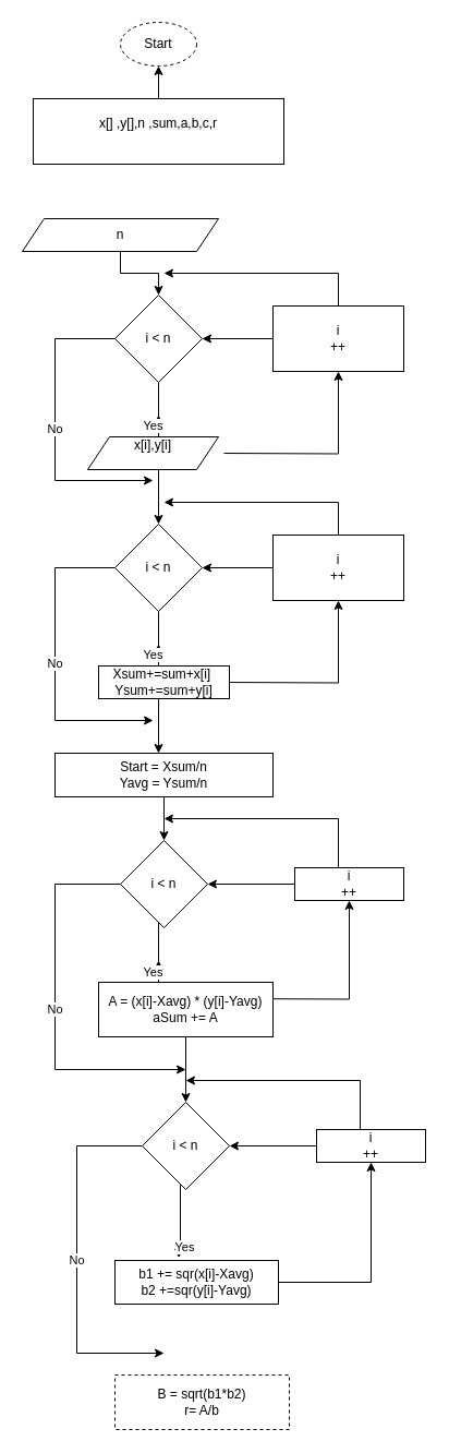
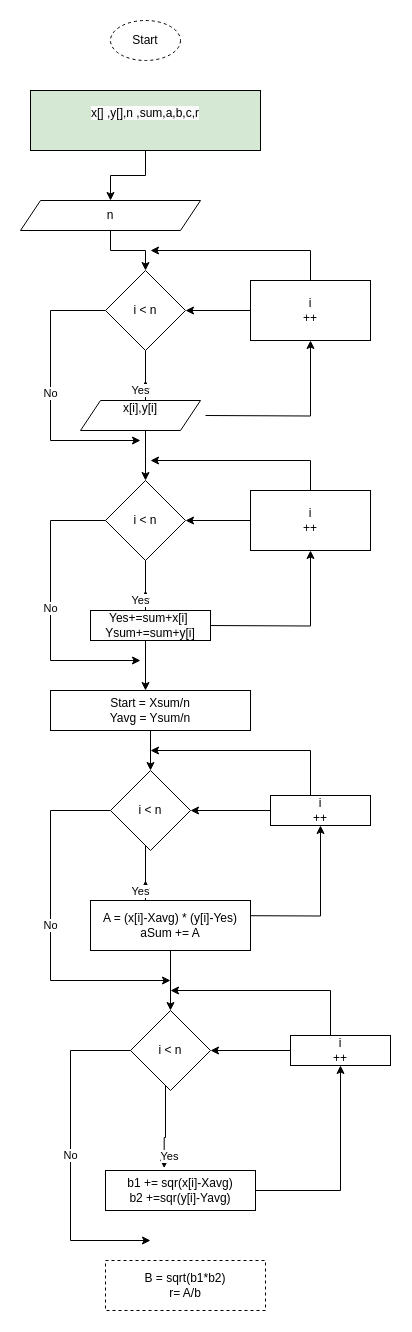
- <mxCell id="5" value="" style="edgeStyle=orthogonalEdgeStyle;rounded=0;orthogonalLoop=1;jettySize=auto;html=1;" edge="1" parent="1" source="6" target="2"><mxGeometry relative="1" as="geometry" /></mxCell>
+ <mxCell id="5" value="" style="edgeStyle=orthogonalEdgeStyle;rounded=0;orthogonalLoop=1;jettySize=auto;html=1;" edge="1" parent="1" source="6" target="4"><mxGeometry relative="1" as="geometry" /></mxCell>
- <mxCell id="6" value="&#10;&lt;span style=&quot;color: rgb(0, 0, 0); font-family: Helvetica; font-size: 12px; font-style: normal; font-variant-ligatures: normal; font-variant-caps: normal; font-weight: 400; letter-spacing: normal; orphans: 2; text-align: center; text-indent: 0px; text-transform: none; widows: 2; word-spacing: 0px; -webkit-text-stroke-width: 0px; background-color: rgb(251, 251, 251); text-decoration-thickness: initial; text-decoration-style: initial; text-decoration-color: initial; float: none; display: inline !important;&quot;&gt;x[] ,y[],n ,sum,a,b,c,r&lt;/span&gt;&#10;&#10;" style="rounded=0;whiteSpace=wrap;html=1;" vertex="1" parent="1"><mxGeometry x="30" y="90" width="230" height="60" as="geometry" /></mxCell>
+ <mxCell id="6" value="&#10;&lt;span style=&quot;color: rgb(0, 0, 0); font-family: Helvetica; font-size: 12px; font-style: normal; font-variant-ligatures: normal; font-variant-caps: normal; font-weight: 400; letter-spacing: normal; orphans: 2; text-align: center; text-indent: 0px; text-transform: none; widows: 2; word-spacing: 0px; -webkit-text-stroke-width: 0px; background-color: rgb(251, 251, 251); text-decoration-thickness: initial; text-decoration-style: initial; text-decoration-color: initial; float: none; display: inline !important;&quot;&gt;x[] ,y[],n ,sum,a,b,c,r&lt;/span&gt;&#10;&#10;" style="rounded=0;whiteSpace=wrap;html=1;fillColor=#d5e8d4;" vertex="1" parent="1"><mxGeometry x="30" y="90" width="230" height="60" as="geometry" /></mxCell>
- <mxCell id="23" value="&#10;&lt;br style=&quot;border-color: var(--border-color); color: rgb(0, 0, 0); font-family: Helvetica; font-size: 12px; font-style: normal; font-variant-ligatures: normal; font-variant-caps: normal; font-weight: 400; letter-spacing: normal; orphans: 2; text-align: center; text-indent: 0px; text-transform: none; widows: 2; word-spacing: 0px; -webkit-text-stroke-width: 0px; background-color: rgb(251, 251, 251); text-decoration-thickness: initial; text-decoration-style: initial; text-decoration-color: initial;&quot;&gt;&lt;span style=&quot;color: rgb(0, 0, 0); font-family: Helvetica; font-size: 12px; font-style: normal; font-variant-ligatures: normal; font-variant-caps: normal; font-weight: 400; letter-spacing: normal; orphans: 2; text-align: center; text-indent: 0px; text-transform: none; widows: 2; word-spacing: 0px; -webkit-text-stroke-width: 0px; background-color: rgb(251, 251, 251); text-decoration-thickness: initial; text-decoration-style: initial; text-decoration-color: initial; float: none; display: inline !important;&quot;&gt;Xsum+=sum+x[i]&amp;nbsp;&lt;/span&gt;&lt;br style=&quot;border-color: var(--border-color); color: rgb(0, 0, 0); font-family: Helvetica; font-size: 12px; font-style: normal; font-variant-ligatures: normal; font-variant-caps: normal; font-weight: 400; letter-spacing: normal; orphans: 2; text-align: center; text-indent: 0px; text-transform: none; widows: 2; word-spacing: 0px; -webkit-text-stroke-width: 0px; background-color: rgb(251, 251, 251); text-decoration-thickness: initial; text-decoration-style: initial; text-decoration-color: initial;&quot;&gt;&lt;span style=&quot;color: rgb(0, 0, 0); font-family: Helvetica; font-size: 12px; font-style: normal; font-variant-ligatures: normal; font-variant-caps: normal; font-weight: 400; letter-spacing: normal; orphans: 2; text-align: center; text-indent: 0px; text-transform: none; widows: 2; word-spacing: 0px; -webkit-text-stroke-width: 0px; background-color: rgb(251, 251, 251); text-decoration-thickness: initial; text-decoration-style: initial; text-decoration-color: initial; float: none; display: inline !important;&quot;&gt;Ysum+=sum+y[i]&lt;/span&gt;&#10;&#10;" style="rounded=0;whiteSpace=wrap;html=1;" vertex="1" parent="1"><mxGeometry x="90" y="610" width="120" height="30" as="geometry" /></mxCell>
+ <mxCell id="23" value="&#10;&lt;br style=&quot;border-color: var(--border-color); color: rgb(0, 0, 0); font-family: Helvetica; font-size: 12px; font-style: normal; font-variant-ligatures: normal; font-variant-caps: normal; font-weight: 400; letter-spacing: normal; orphans: 2; text-align: center; text-indent: 0px; text-transform: none; widows: 2; word-spacing: 0px; -webkit-text-stroke-width: 0px; background-color: rgb(251, 251, 251); text-decoration-thickness: initial; text-decoration-style: initial; text-decoration-color: initial;&quot;&gt;&lt;span style=&quot;color: rgb(0, 0, 0); font-family: Helvetica; font-size: 12px; font-style: normal; font-variant-ligatures: normal; font-variant-caps: normal; font-weight: 400; letter-spacing: normal; orphans: 2; text-align: center; text-indent: 0px; text-transform: none; widows: 2; word-spacing: 0px; -webkit-text-stroke-width: 0px; background-color: rgb(251, 251, 251); text-decoration-thickness: initial; text-decoration-style: initial; text-decoration-color: initial; float: none; display: inline !important;&quot;&gt;Yes+=sum+x[i]&amp;nbsp;&lt;/span&gt;&lt;br style=&quot;border-color: var(--border-color); color: rgb(0, 0, 0); font-family: Helvetica; font-size: 12px; font-style: normal; font-variant-ligatures: normal; font-variant-caps: normal; font-weight: 400; letter-spacing: normal; orphans: 2; text-align: center; text-indent: 0px; text-transform: none; widows: 2; word-spacing: 0px; -webkit-text-stroke-width: 0px; background-color: rgb(251, 251, 251); text-decoration-thickness: initial; text-decoration-style: initial; text-decoration-color: initial;&quot;&gt;&lt;span style=&quot;color: rgb(0, 0, 0); font-family: Helvetica; font-size: 12px; font-style: normal; font-variant-ligatures: normal; font-variant-caps: normal; font-weight: 400; letter-spacing: normal; orphans: 2; text-align: center; text-indent: 0px; text-transform: none; widows: 2; word-spacing: 0px; -webkit-text-stroke-width: 0px; background-color: rgb(251, 251, 251); text-decoration-thickness: initial; text-decoration-style: initial; text-decoration-color: initial; float: none; display: inline !important;&quot;&gt;Ysum+=sum+y[i]&lt;/span&gt;&#10;&#10;" style="rounded=0;whiteSpace=wrap;html=1;" vertex="1" parent="1"><mxGeometry x="90" y="610" width="120" height="30" as="geometry" /></mxCell>
- <mxCell id="35" value="A = (x[i]-Xavg) * (y[i]-Yavg)&lt;br&gt;aSum += A" style="rounded=0;whiteSpace=wrap;html=1;" vertex="1" parent="1"><mxGeometry x="90" y="900" width="160" height="50" as="geometry" /></mxCell>
+ <mxCell id="35" value="A = (x[i]-Xavg) * (y[i]-Yes)&lt;br&gt;aSum += A" style="rounded=0;whiteSpace=wrap;html=1;" vertex="1" parent="1"><mxGeometry x="90" y="900" width="160" height="50" as="geometry" /></mxCell>
- <mxCell id="37" value="b1 += sqr(x[i]-Xavg)&lt;br&gt;b2 +=sqr(y[i]-Yavg)" style="whiteSpace=wrap;html=1;rounded=0;" vertex="1" parent="1"><mxGeometry x="105" y="1155" width="150" height="40" as="geometry" /></mxCell>
+ <mxCell id="37" value="b1 += sqr(x[i]-Xavg)&lt;br&gt;b2 +=sqr(y[i]-Yavg)" style="whiteSpace=wrap;html=1;rounded=0;" vertex="1" parent="1"><mxGeometry x="105" y="1170" width="150" height="40" as="geometry" /></mxCell>
